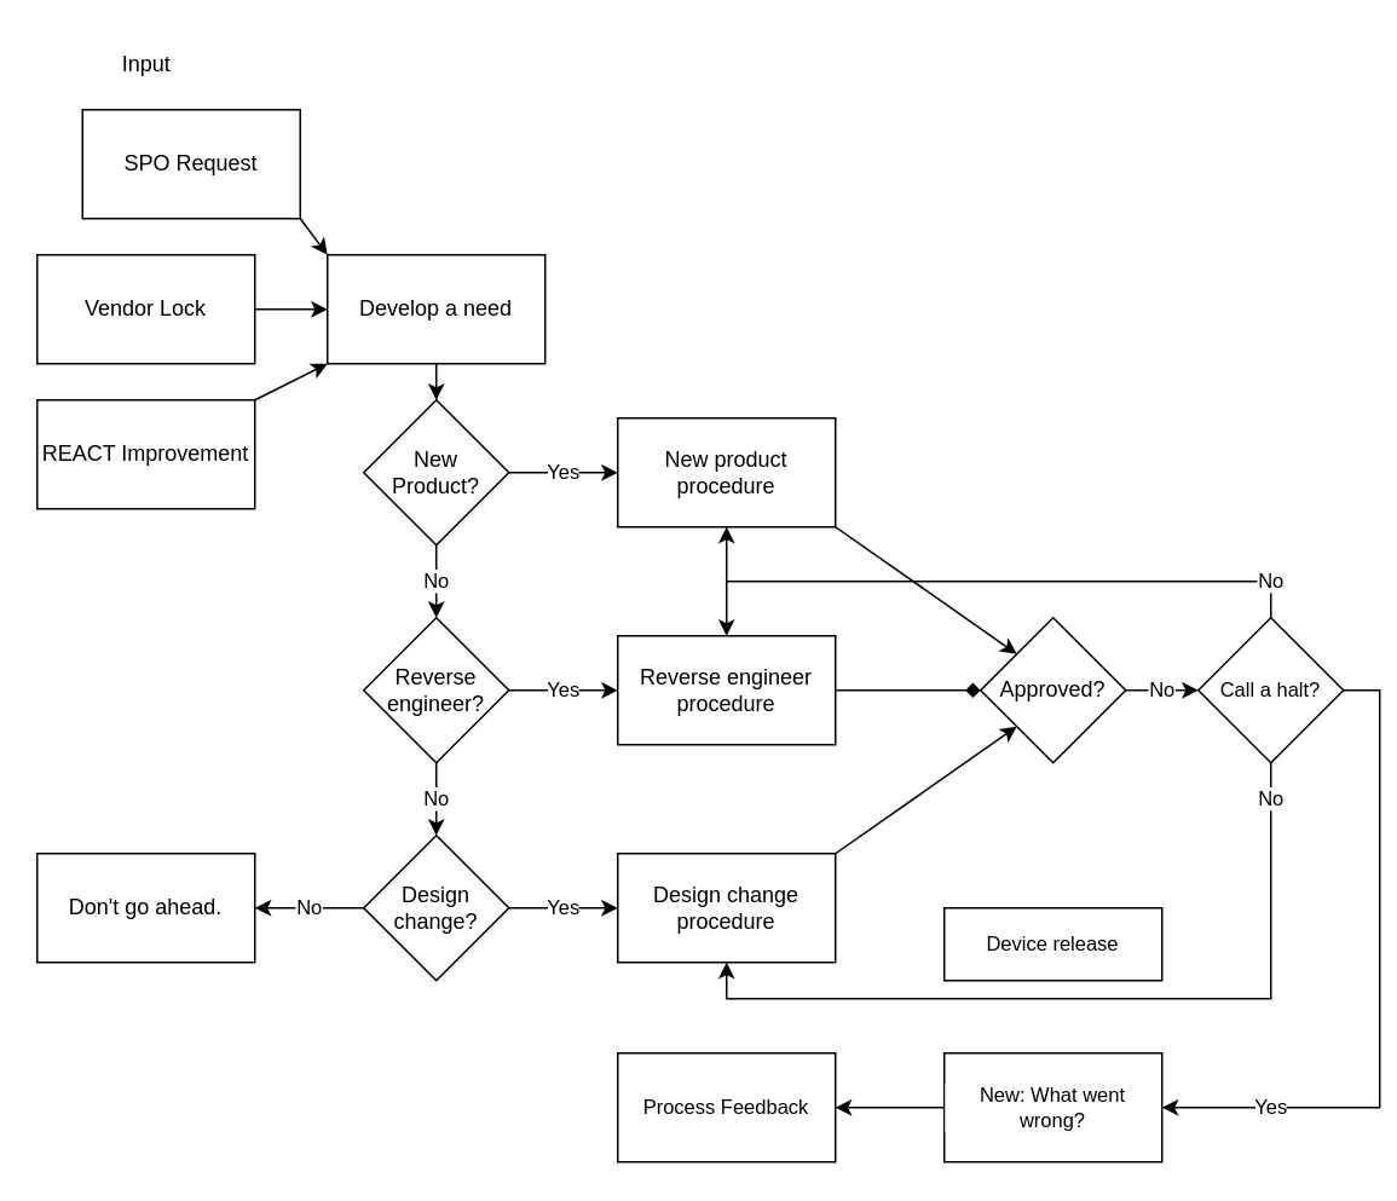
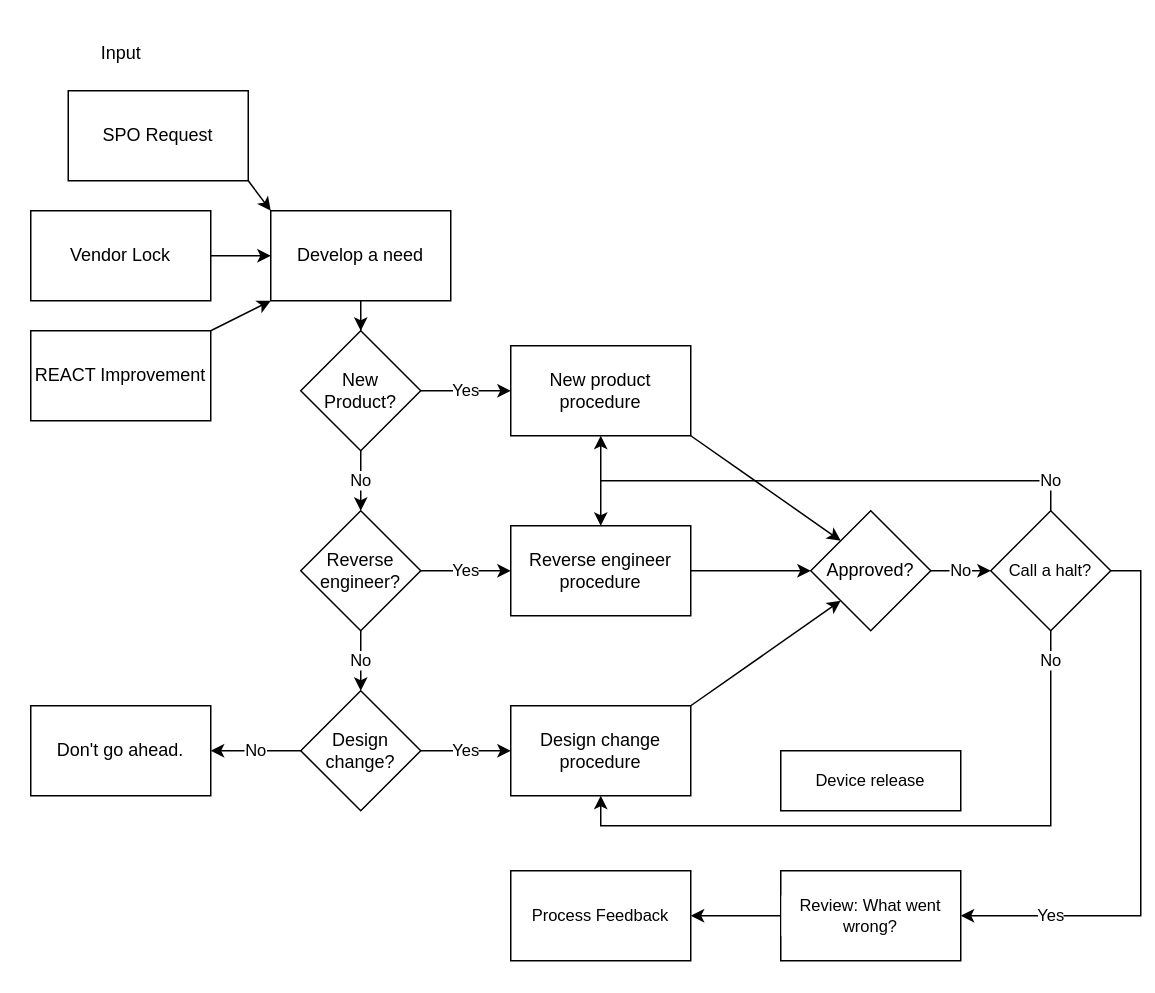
- <mxCell id="19" value="" style="rounded=0;orthogonalLoop=1;jettySize=auto;html=1;endArrow=diamond;" parent="1" source="21" target="29" edge="1"><mxGeometry relative="1" as="geometry" /></mxCell>
+ <mxCell id="19" value="" style="rounded=0;orthogonalLoop=1;jettySize=auto;html=1;" parent="1" source="21" target="29" edge="1"><mxGeometry relative="1" as="geometry" /></mxCell>
- <mxCell id="36" value="New: What went wrong?" style="rounded=0;whiteSpace=wrap;html=1;fontFamily=Helvetica;fontSize=11;fontColor=default;labelBackgroundColor=default;" parent="1" vertex="1"><mxGeometry x="520" y="580" width="120" height="60" as="geometry" /></mxCell>
+ <mxCell id="36" value="Review: What went wrong?" style="rounded=0;whiteSpace=wrap;html=1;fontFamily=Helvetica;fontSize=11;fontColor=default;labelBackgroundColor=default;" parent="1" vertex="1"><mxGeometry x="520" y="580" width="120" height="60" as="geometry" /></mxCell>
